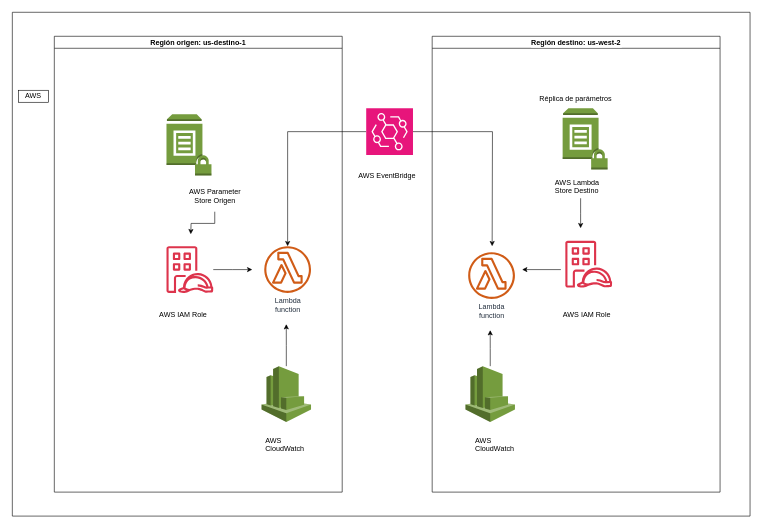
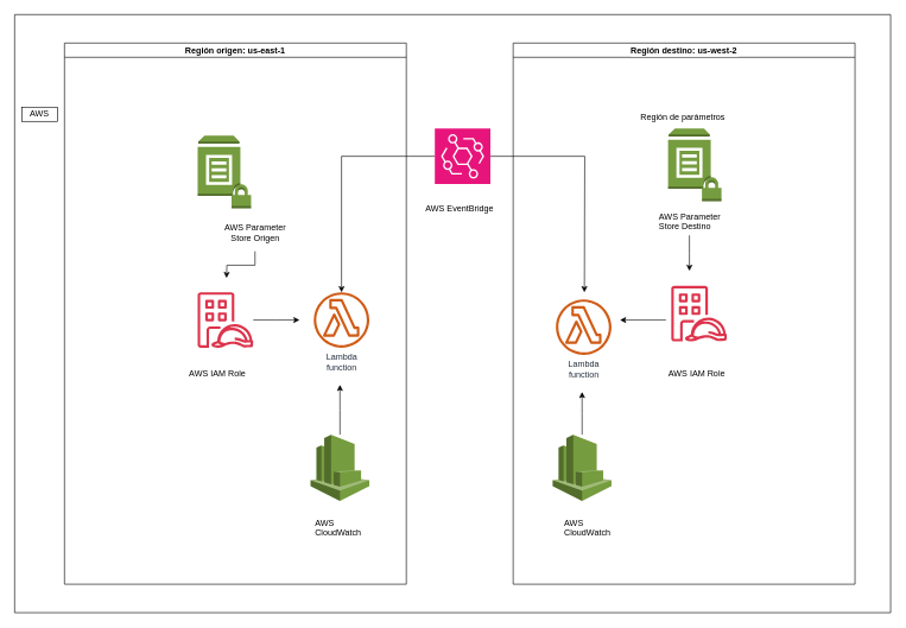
- <mxCell id="6" value="Región origen: us-destino-1" style="swimlane;startSize=20;horizontal=1;containerType=tree;" vertex="1" parent="1"><mxGeometry x="90" y="60" width="480" height="760" as="geometry" /></mxCell>
+ <mxCell id="6" value="Región origen: us-east-1" style="swimlane;startSize=20;horizontal=1;containerType=tree;" vertex="1" parent="1"><mxGeometry x="90" y="60" width="480" height="760" as="geometry" /></mxCell>
- <mxCell id="25" value="Réplica de parámetros" style="text;whiteSpace=wrap;" parent="17" vertex="1"><mxGeometry x="177" y="90" width="123" height="40" as="geometry" /></mxCell>
+ <mxCell id="25" value="Región de parámetros" style="text;whiteSpace=wrap;" parent="17" vertex="1"><mxGeometry x="177" y="90" width="123" height="40" as="geometry" /></mxCell>
- <mxCell id="20" value="AWS Lambda Store Destino" style="text;whiteSpace=wrap;" parent="17" vertex="1"><mxGeometry x="202.5" y="230" width="90" height="40" as="geometry" /></mxCell>
+ <mxCell id="20" value="AWS Parameter Store Destino" style="text;whiteSpace=wrap;" parent="17" vertex="1"><mxGeometry x="202.5" y="230" width="90" height="40" as="geometry" /></mxCell>
